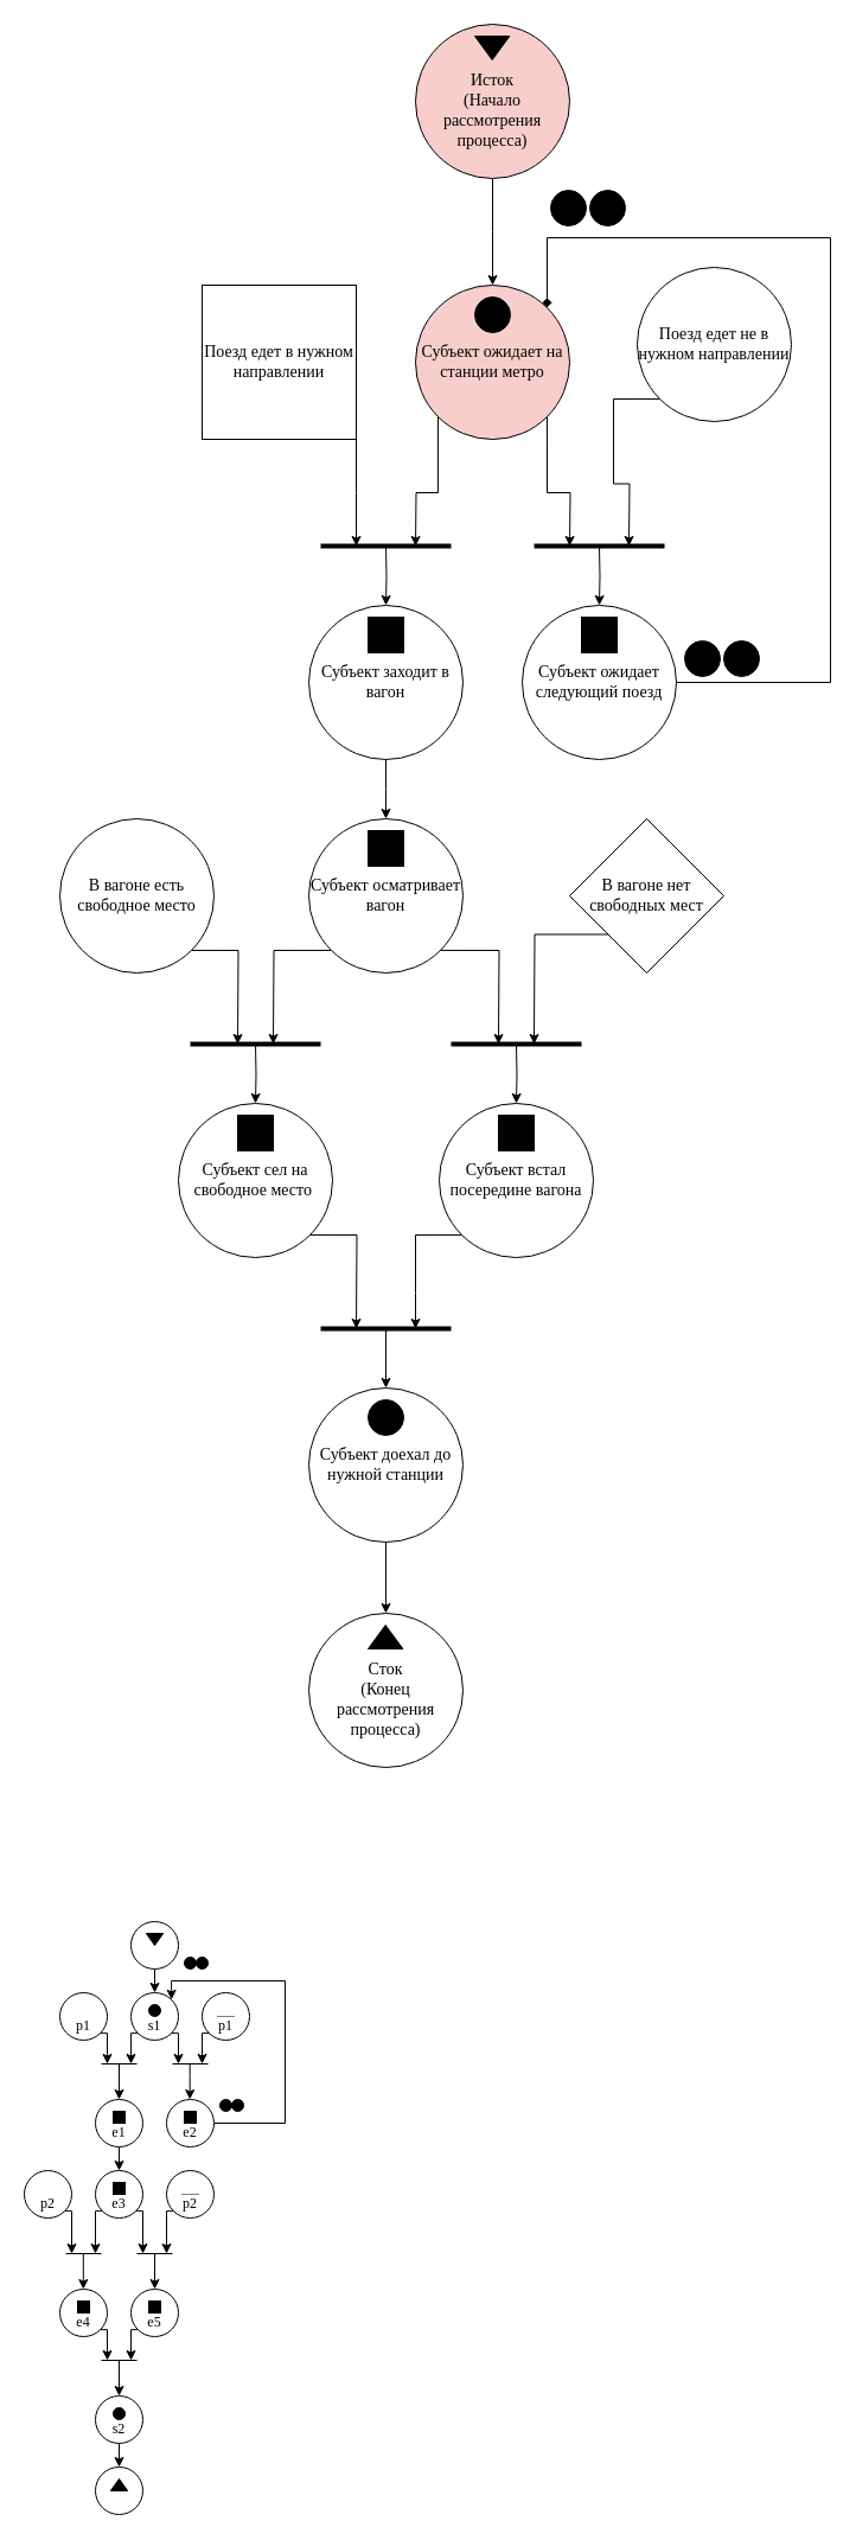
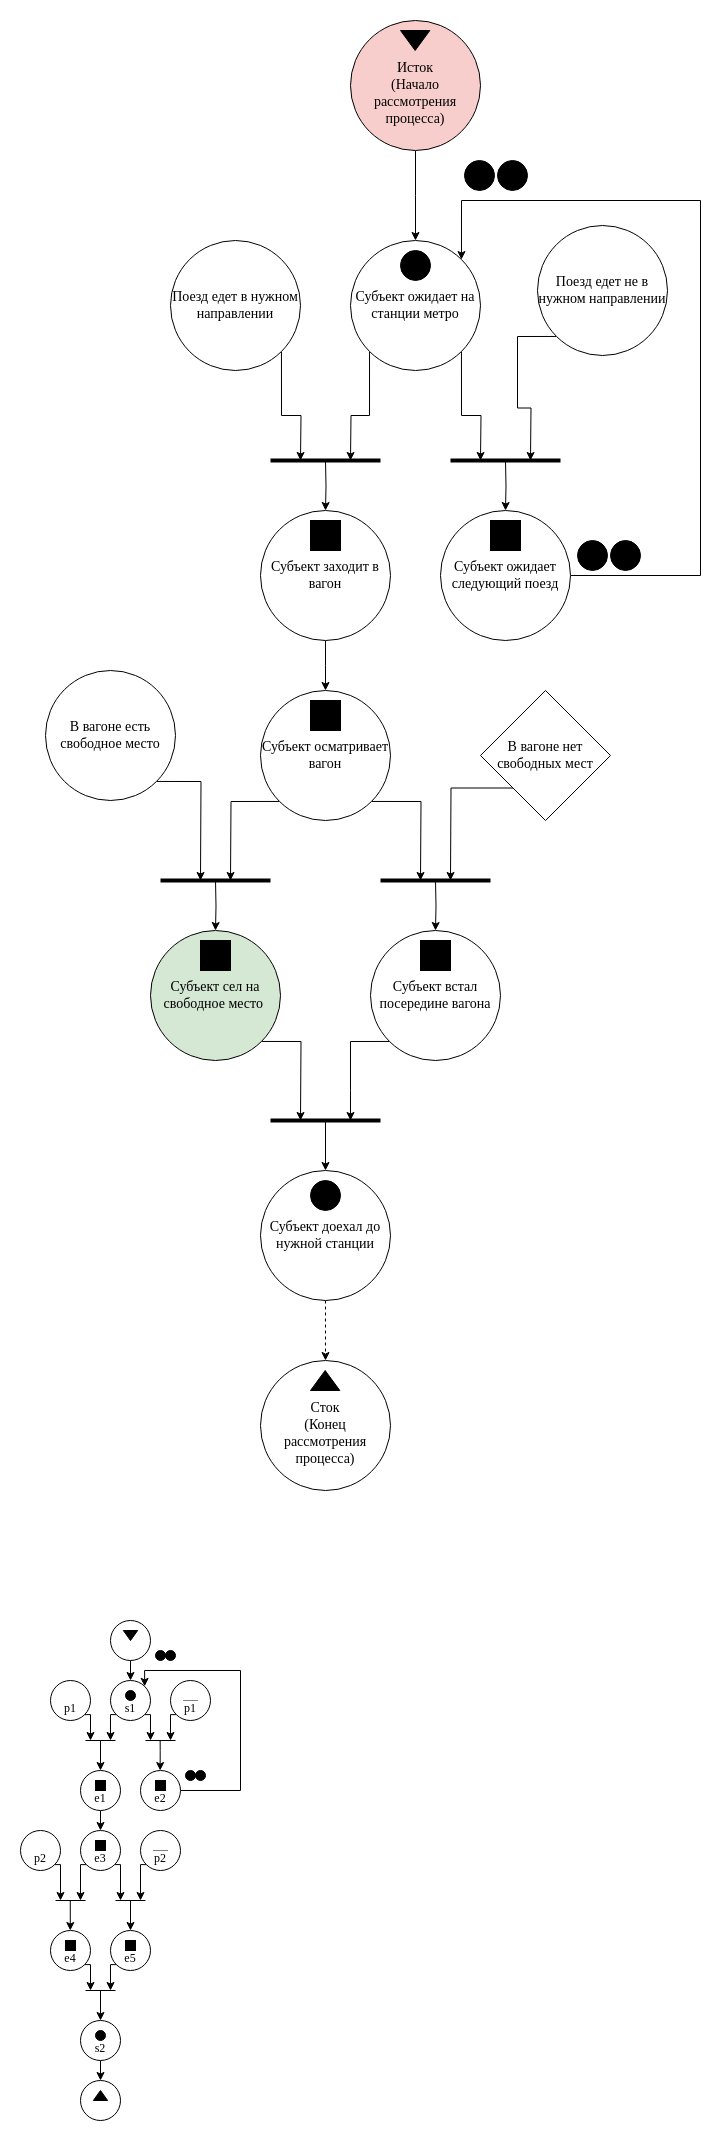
- <mxCell id="45" style="edgeStyle=orthogonalEdgeStyle;rounded=0;orthogonalLoop=1;jettySize=auto;html=1;exitX=1;exitY=0.5;exitDx=0;exitDy=0;entryX=1;entryY=0;entryDx=0;entryDy=0;endArrow=diamond;" edge="1" parent="1" source="46" target="7"><mxGeometry relative="1" as="geometry"><Array as="points"><mxPoint x="700" y="575" /><mxPoint x="700" y="200" /><mxPoint x="461" y="200" /></Array></mxGeometry></mxCell>
+ <mxCell id="45" style="edgeStyle=orthogonalEdgeStyle;rounded=0;orthogonalLoop=1;jettySize=auto;html=1;exitX=1;exitY=0.5;exitDx=0;exitDy=0;entryX=1;entryY=0;entryDx=0;entryDy=0;" edge="1" parent="1" source="46" target="7"><mxGeometry relative="1" as="geometry"><Array as="points"><mxPoint x="700" y="575" /><mxPoint x="700" y="200" /><mxPoint x="461" y="200" /></Array></mxGeometry></mxCell>
- <mxCell id="12" value="&lt;font style=&quot;font-size: 14px;&quot; face=&quot;Times New Roman&quot;&gt;Поезд едет в нужном направлении&lt;/font&gt;" style="whiteSpace=wrap;html=1;aspect=fixed;rounded=0;" vertex="1" parent="1"><mxGeometry x="170" y="240" width="130" height="130" as="geometry" /></mxCell>
+ <mxCell id="12" value="&lt;font style=&quot;font-size: 14px;&quot; face=&quot;Times New Roman&quot;&gt;Поезд едет в нужном направлении&lt;/font&gt;" style="ellipse;whiteSpace=wrap;html=1;aspect=fixed;" vertex="1" parent="1"><mxGeometry x="170" y="240" width="130" height="130" as="geometry" /></mxCell>
- <mxCell id="7" value="&lt;font face=&quot;Times New Roman&quot; style=&quot;font-size: 14px;&quot;&gt;Субъект ожидает на станции метро&lt;/font&gt;" style="ellipse;whiteSpace=wrap;html=1;aspect=fixed;fillColor=#f8cecc;" vertex="1" parent="1"><mxGeometry x="350" y="240" width="130" height="130" as="geometry" /></mxCell>
+ <mxCell id="7" value="&lt;font face=&quot;Times New Roman&quot; style=&quot;font-size: 14px;&quot;&gt;Субъект ожидает на станции метро&lt;/font&gt;" style="ellipse;whiteSpace=wrap;html=1;aspect=fixed;" vertex="1" parent="1"><mxGeometry x="350" y="240" width="130" height="130" as="geometry" /></mxCell>
- <mxCell id="23" value="&lt;font face=&quot;Times New Roman&quot;&gt;&lt;span style=&quot;font-size: 14px;&quot;&gt;В вагоне есть свободное место&lt;/span&gt;&lt;/font&gt;" style="ellipse;whiteSpace=wrap;html=1;aspect=fixed;" vertex="1" parent="1"><mxGeometry x="50" y="690" width="130" height="130" as="geometry" /></mxCell>
+ <mxCell id="23" value="&lt;font face=&quot;Times New Roman&quot;&gt;&lt;span style=&quot;font-size: 14px;&quot;&gt;В вагоне есть свободное место&lt;/span&gt;&lt;/font&gt;" style="ellipse;whiteSpace=wrap;html=1;aspect=fixed;" vertex="1" parent="1"><mxGeometry x="45" y="670" width="130" height="130" as="geometry" /></mxCell>
- <mxCell id="30" value="&lt;font face=&quot;Times New Roman&quot;&gt;&lt;span style=&quot;font-size: 14px;&quot;&gt;Субъект сел на свободное место&amp;nbsp;&lt;/span&gt;&lt;/font&gt;" style="ellipse;whiteSpace=wrap;html=1;aspect=fixed;" vertex="1" parent="1"><mxGeometry x="150" y="930" width="130" height="130" as="geometry" /></mxCell>
+ <mxCell id="30" value="&lt;font face=&quot;Times New Roman&quot;&gt;&lt;span style=&quot;font-size: 14px;&quot;&gt;Субъект сел на свободное место&amp;nbsp;&lt;/span&gt;&lt;/font&gt;" style="ellipse;whiteSpace=wrap;html=1;aspect=fixed;fillColor=#d5e8d4;" vertex="1" parent="1"><mxGeometry x="150" y="930" width="130" height="130" as="geometry" /></mxCell>
- <mxCell id="37" style="edgeStyle=orthogonalEdgeStyle;rounded=0;orthogonalLoop=1;jettySize=auto;html=1;exitX=0.5;exitY=1;exitDx=0;exitDy=0;entryX=0.5;entryY=0;entryDx=0;entryDy=0;" edge="1" parent="1" source="38" target="41"><mxGeometry relative="1" as="geometry" /></mxCell>
+ <mxCell id="37" style="edgeStyle=orthogonalEdgeStyle;rounded=0;orthogonalLoop=1;jettySize=auto;html=1;exitX=0.5;exitY=1;exitDx=0;exitDy=0;entryX=0.5;entryY=0;entryDx=0;entryDy=0;dashed=1;" edge="1" parent="1" source="38" target="41"><mxGeometry relative="1" as="geometry" /></mxCell>
